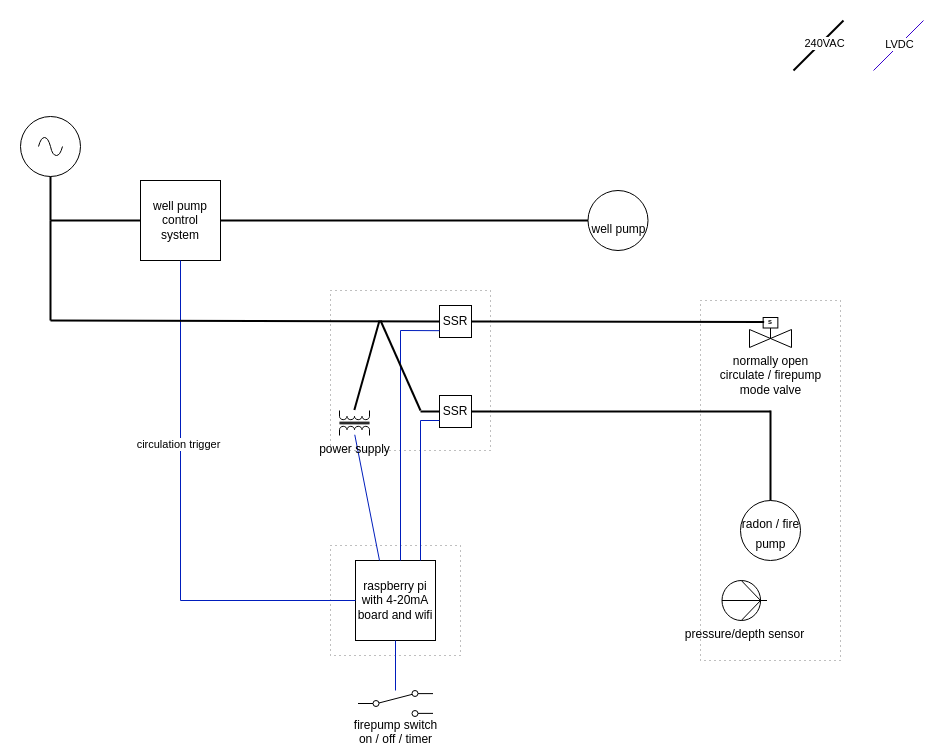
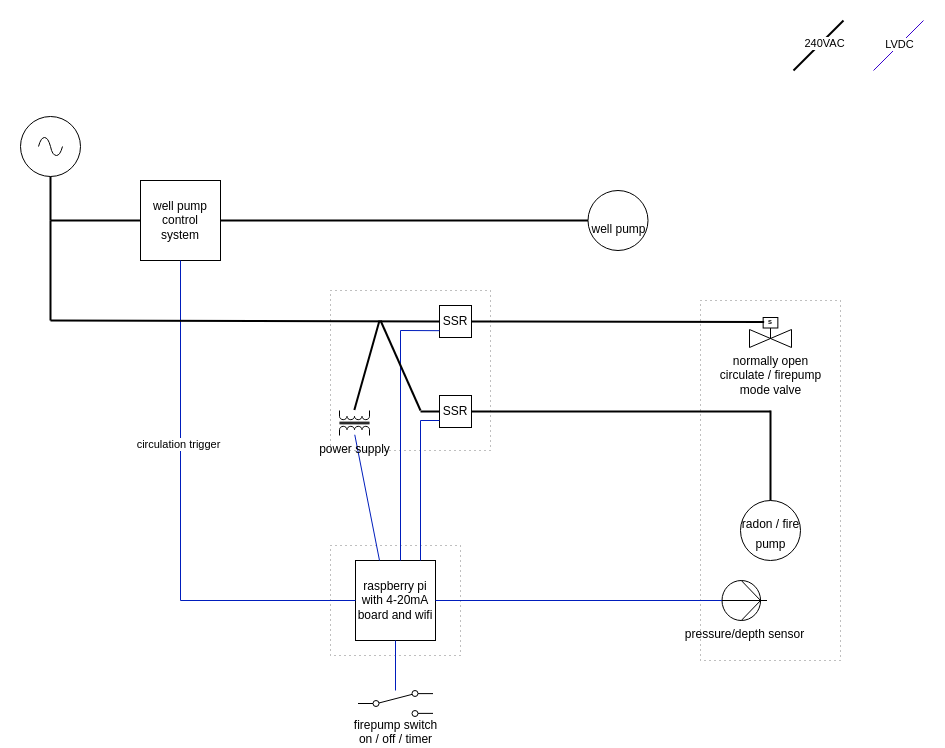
+ <mxCell id="11" value="" style="endArrow=none;html=1;rounded=0;entryX=0;entryY=0.5;entryDx=0;entryDy=0;entryPerimeter=0;exitX=1;exitY=0.5;exitDx=0;exitDy=0;fillColor=#0050ef;strokeColor=#001DBC;" parent="1" source="9" target="7" edge="1"><mxGeometry width="50" height="50" relative="1" as="geometry"><mxPoint x="410" y="530" as="sourcePoint" /><mxPoint x="460" y="480" as="targetPoint" /></mxGeometry></mxCell>
